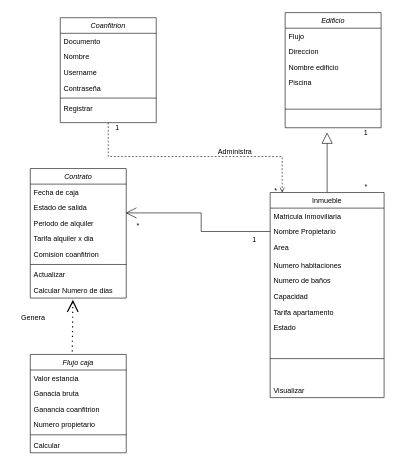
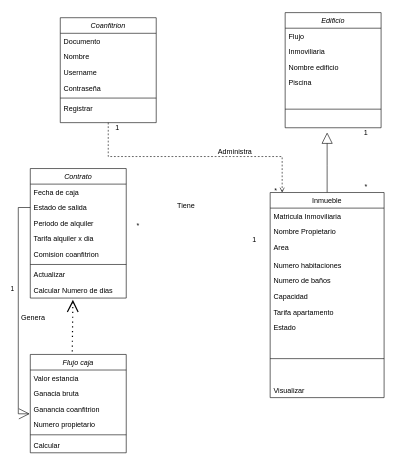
- <mxCell id="27" value="Direccion" style="text;align=left;verticalAlign=top;spacingLeft=4;spacingRight=4;overflow=hidden;rotatable=0;points=[[0,0.5],[1,0.5]];portConstraint=eastwest;rounded=0;shadow=0;html=0;" parent="25" vertex="1"><mxGeometry y="52" width="160" height="26" as="geometry" /></mxCell>
+ <mxCell id="27" value="Inmoviliaria" style="text;align=left;verticalAlign=top;spacingLeft=4;spacingRight=4;overflow=hidden;rotatable=0;points=[[0,0.5],[1,0.5]];portConstraint=eastwest;rounded=0;shadow=0;html=0;" parent="25" vertex="1"><mxGeometry y="52" width="160" height="26" as="geometry" /></mxCell>
+ <mxCell id="54" value="Tiene" style="text;html=1;strokeColor=none;fillColor=none;align=center;verticalAlign=middle;whiteSpace=wrap;rounded=0;" vertex="1" parent="1"><mxGeometry x="280" y="328" width="60" height="30" as="geometry" /></mxCell>
- <mxCell id="51" style="edgeStyle=orthogonalEdgeStyle;rounded=0;orthogonalLoop=1;jettySize=auto;html=1;exitX=0;exitY=0.5;exitDx=0;exitDy=0;entryX=0.994;entryY=-0.154;entryDx=0;entryDy=0;entryPerimeter=0;strokeWidth=1;endArrow=open;endFill=0;endSize=16;" parent="1" source="12" target="34" edge="1"><mxGeometry relative="1" as="geometry" /></mxCell>
+ <mxCell id="48" value="1" style="edgeStyle=orthogonalEdgeStyle;rounded=0;orthogonalLoop=1;jettySize=auto;html=1;exitX=0;exitY=0.5;exitDx=0;exitDy=0;entryX=-0.006;entryY=0.808;entryDx=0;entryDy=0;entryPerimeter=0;strokeWidth=1;endArrow=open;endFill=0;endSize=16;" parent="1" source="33" target="43" edge="1"><mxGeometry x="-0.191" y="-10" relative="1" as="geometry"><mxPoint as="offset" /></mxGeometry></mxCell>
